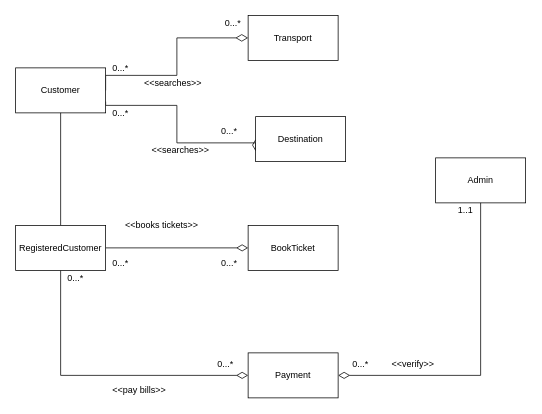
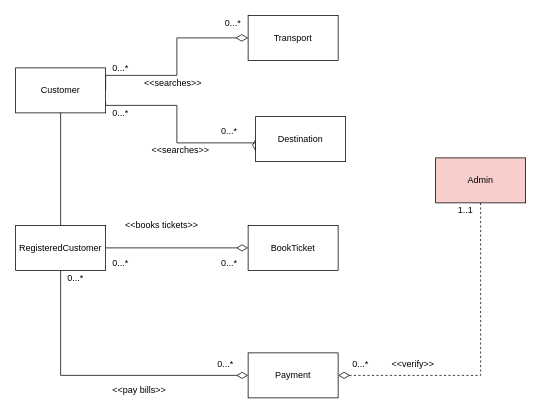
- <mxCell id="5" value="Admin" style="rounded=0;whiteSpace=wrap;html=1;" vertex="1" parent="1"><mxGeometry x="580" y="210" width="120" height="60" as="geometry" /></mxCell>
+ <mxCell id="5" value="Admin" style="rounded=0;whiteSpace=wrap;html=1;fillColor=#f8cecc;" vertex="1" parent="1"><mxGeometry x="580" y="210" width="120" height="60" as="geometry" /></mxCell>
- <mxCell id="8" style="edgeStyle=orthogonalEdgeStyle;rounded=0;orthogonalLoop=1;jettySize=auto;html=1;exitX=1;exitY=0.5;exitDx=0;exitDy=0;entryX=0.5;entryY=1;entryDx=0;entryDy=0;endArrow=none;endFill=0;endSize=11;startArrow=diamondThin;startFill=0;targetPerimeterSpacing=2;sourcePerimeterSpacing=6;startSize=13;" edge="1" parent="1" source="9" target="5"><mxGeometry relative="1" as="geometry" /></mxCell>
+ <mxCell id="8" style="edgeStyle=orthogonalEdgeStyle;rounded=0;orthogonalLoop=1;jettySize=auto;html=1;exitX=1;exitY=0.5;exitDx=0;exitDy=0;entryX=0.5;entryY=1;entryDx=0;entryDy=0;endArrow=none;endFill=0;endSize=11;startArrow=diamondThin;startFill=0;targetPerimeterSpacing=2;sourcePerimeterSpacing=6;startSize=13;dashed=1;" edge="1" parent="1" source="9" target="5"><mxGeometry relative="1" as="geometry" /></mxCell>
